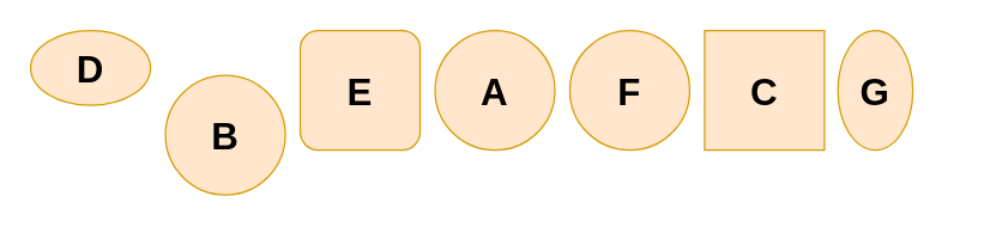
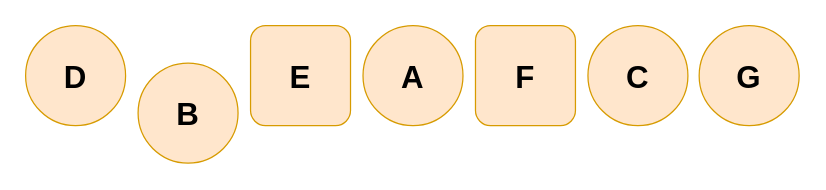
- <mxCell id="5" value="&lt;span style=&quot;font-size: 25px&quot;&gt;&lt;b&gt;D&lt;/b&gt;&lt;/span&gt;" style="ellipse;whiteSpace=wrap;html=1;aspect=fixed;fillColor=#ffe6cc;strokeColor=#d79b00;" vertex="1" parent="1"><mxGeometry x="20" y="20" width="80" height="50" as="geometry" /></mxCell>
+ <mxCell id="5" value="&lt;span style=&quot;font-size: 25px&quot;&gt;&lt;b&gt;D&lt;/b&gt;&lt;/span&gt;" style="ellipse;whiteSpace=wrap;html=1;aspect=fixed;fillColor=#ffe6cc;strokeColor=#d79b00;" vertex="1" parent="1"><mxGeometry x="20" y="20" width="80" height="80" as="geometry" /></mxCell>
- <mxCell id="9" value="&lt;span style=&quot;font-size: 25px&quot;&gt;&lt;b&gt;F&lt;/b&gt;&lt;/span&gt;" style="ellipse;whiteSpace=wrap;html=1;aspect=fixed;fillColor=#ffe6cc;strokeColor=#d79b00;" vertex="1" parent="1"><mxGeometry x="380" y="20" width="80" height="80" as="geometry" /></mxCell>
+ <mxCell id="9" value="&lt;span style=&quot;font-size: 25px&quot;&gt;&lt;b&gt;F&lt;/b&gt;&lt;/span&gt;" style="whiteSpace=wrap;html=1;aspect=fixed;fillColor=#ffe6cc;strokeColor=#d79b00;rounded=1;" vertex="1" parent="1"><mxGeometry x="380" y="20" width="80" height="80" as="geometry" /></mxCell>
- <mxCell id="3" value="&lt;span style=&quot;font-size: 25px&quot;&gt;&lt;b&gt;C&lt;/b&gt;&lt;/span&gt;" style="whiteSpace=wrap;html=1;aspect=fixed;fillColor=#ffe6cc;strokeColor=#d79b00;rounded=0;" vertex="1" parent="1"><mxGeometry x="470" y="20" width="80" height="80" as="geometry" /></mxCell>
+ <mxCell id="3" value="&lt;span style=&quot;font-size: 25px&quot;&gt;&lt;b&gt;C&lt;/b&gt;&lt;/span&gt;" style="ellipse;whiteSpace=wrap;html=1;aspect=fixed;fillColor=#ffe6cc;strokeColor=#d79b00;" vertex="1" parent="1"><mxGeometry x="470" y="20" width="80" height="80" as="geometry" /></mxCell>
- <mxCell id="6" value="&lt;span style=&quot;font-size: 25px&quot;&gt;&lt;b&gt;G&lt;/b&gt;&lt;/span&gt;" style="ellipse;whiteSpace=wrap;html=1;aspect=fixed;fillColor=#ffe6cc;strokeColor=#d79b00;" vertex="1" parent="1"><mxGeometry x="559" y="20" width="50" height="80" as="geometry" /></mxCell>
+ <mxCell id="6" value="&lt;span style=&quot;font-size: 25px&quot;&gt;&lt;b&gt;G&lt;/b&gt;&lt;/span&gt;" style="ellipse;whiteSpace=wrap;html=1;aspect=fixed;fillColor=#ffe6cc;strokeColor=#d79b00;" vertex="1" parent="1"><mxGeometry x="559" y="20" width="80" height="80" as="geometry" /></mxCell>
